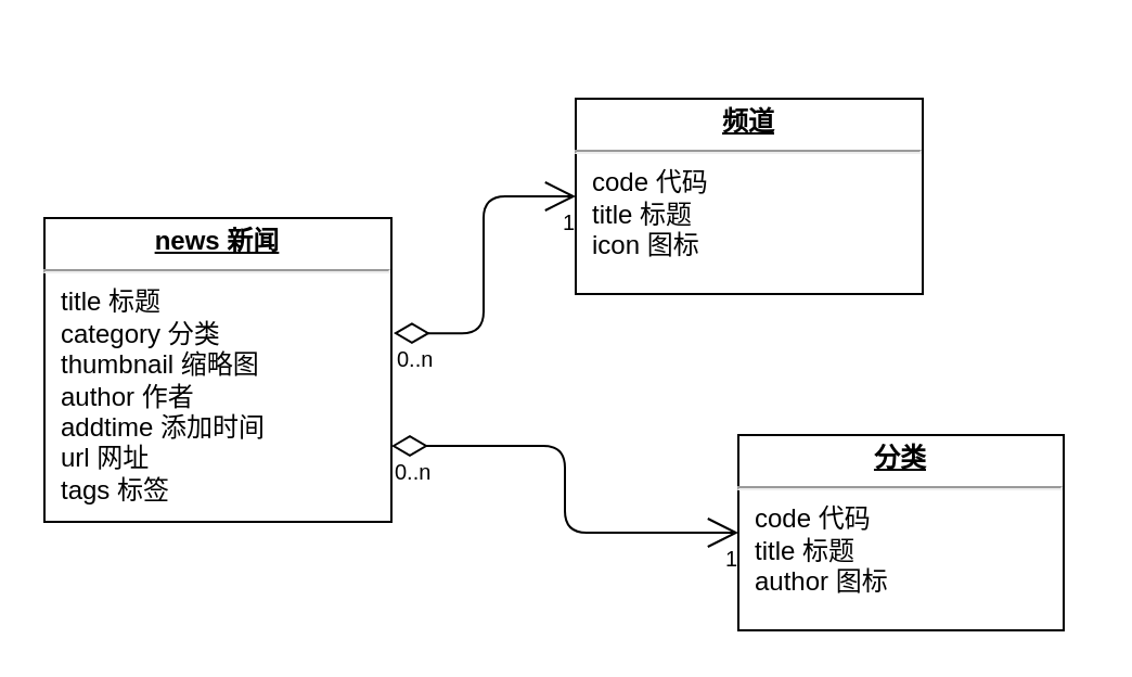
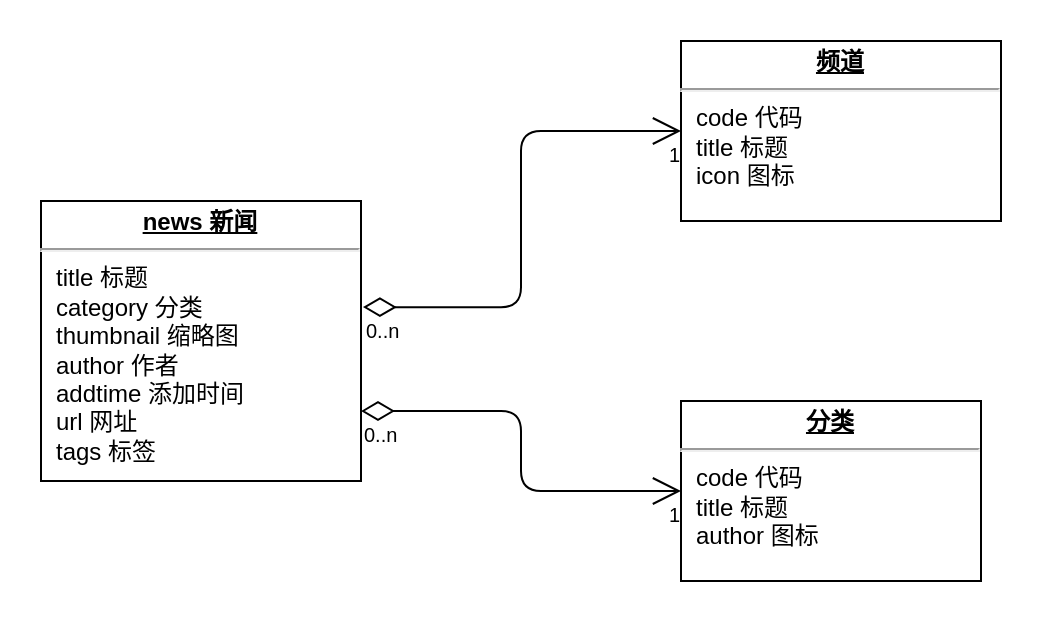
- <mxCell id="3" value="&lt;p style=&quot;margin: 0px ; margin-top: 4px ; text-align: center ; text-decoration: underline&quot;&gt;&lt;b&gt;频道&lt;/b&gt;&lt;/p&gt;&lt;hr&gt;&lt;p style=&quot;margin: 0px ; margin-left: 8px&quot;&gt;code 代码&lt;/p&gt;&lt;p style=&quot;margin: 0px ; margin-left: 8px&quot;&gt;title 标题&lt;/p&gt;&lt;p style=&quot;margin: 0px ; margin-left: 8px&quot;&gt;icon 图标&lt;/p&gt;" style="verticalAlign=top;align=left;overflow=fill;fontSize=12;fontFamily=Helvetica;html=1;" vertex="1" parent="1"><mxGeometry x="265" y="45" width="160" height="90" as="geometry" /></mxCell>
+ <mxCell id="3" value="&lt;p style=&quot;margin: 0px ; margin-top: 4px ; text-align: center ; text-decoration: underline&quot;&gt;&lt;b&gt;频道&lt;/b&gt;&lt;/p&gt;&lt;hr&gt;&lt;p style=&quot;margin: 0px ; margin-left: 8px&quot;&gt;code 代码&lt;/p&gt;&lt;p style=&quot;margin: 0px ; margin-left: 8px&quot;&gt;title 标题&lt;/p&gt;&lt;p style=&quot;margin: 0px ; margin-left: 8px&quot;&gt;icon 图标&lt;/p&gt;" style="verticalAlign=top;align=left;overflow=fill;fontSize=12;fontFamily=Helvetica;html=1;" vertex="1" parent="1"><mxGeometry x="340" y="20" width="160" height="90" as="geometry" /></mxCell>
